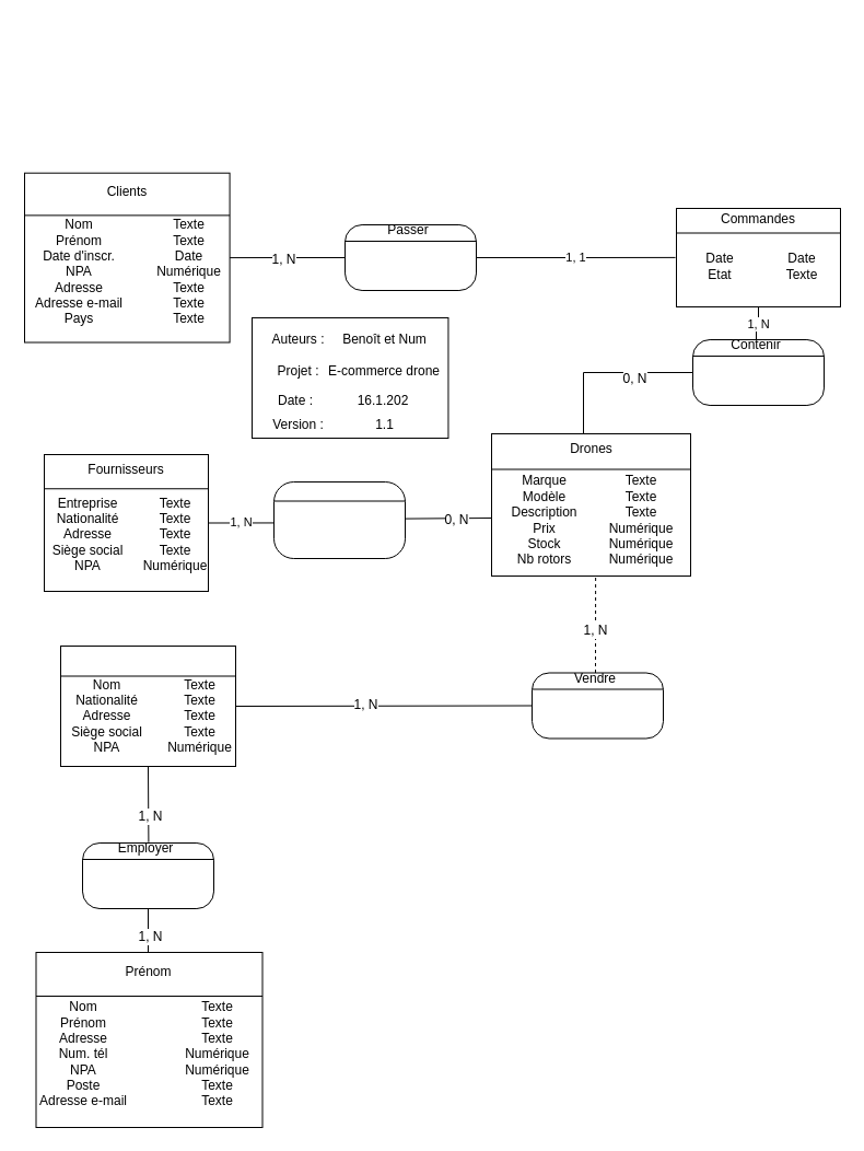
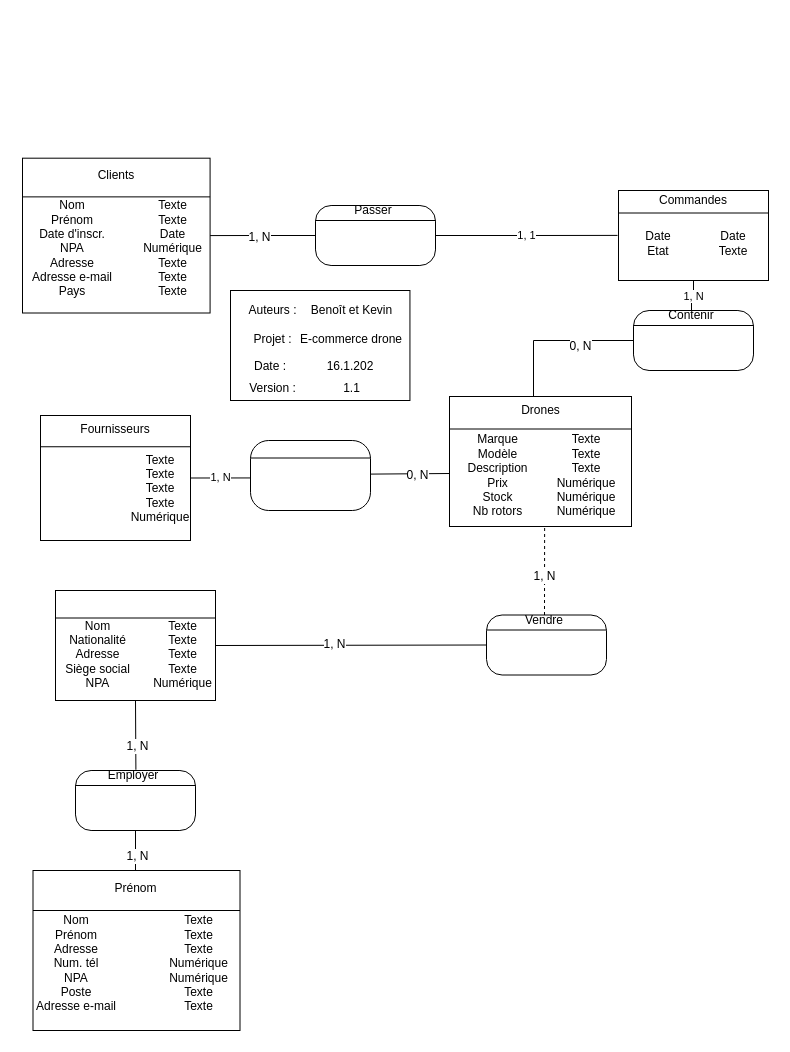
- <mxCell id="21" value="Benoît et Num" style="text;html=1;strokeColor=none;fillColor=none;align=center;verticalAlign=middle;whiteSpace=wrap;rounded=0;" parent="19" vertex="1"><mxGeometry x="63.333" width="95.0" height="24.444" as="geometry" /></mxCell>
+ <mxCell id="21" value="Benoît et Kevin" style="text;html=1;strokeColor=none;fillColor=none;align=center;verticalAlign=middle;whiteSpace=wrap;rounded=0;" parent="19" vertex="1"><mxGeometry x="63.333" width="95.0" height="24.444" as="geometry" /></mxCell>
- <mxCell id="95" value="Entreprise&lt;br&gt;Nationalité&lt;br&gt;Adresse&lt;br&gt;Siège social&lt;br&gt;NPA" style="text;html=1;strokeColor=none;fillColor=none;align=center;verticalAlign=middle;whiteSpace=wrap;rounded=0;" parent="91" vertex="1"><mxGeometry y="27.778" width="80.0" height="90.278" as="geometry" /></mxCell>
